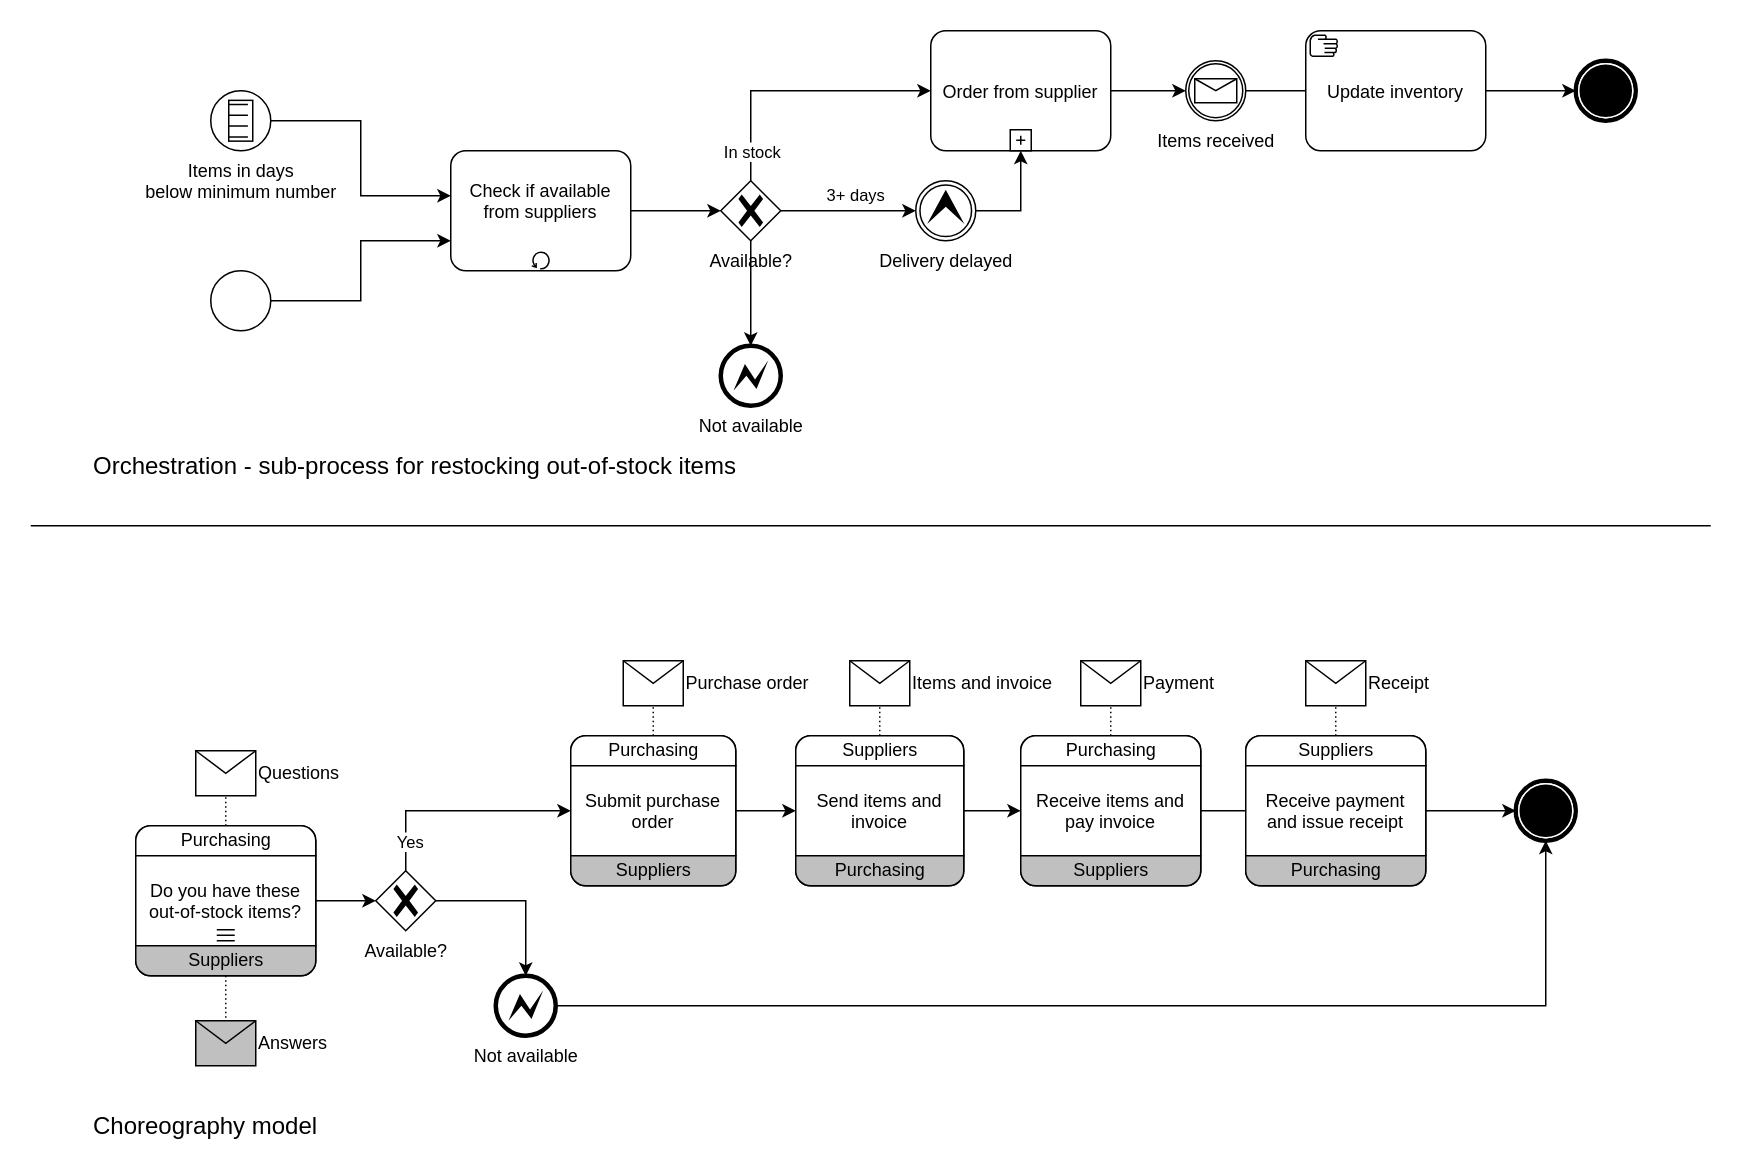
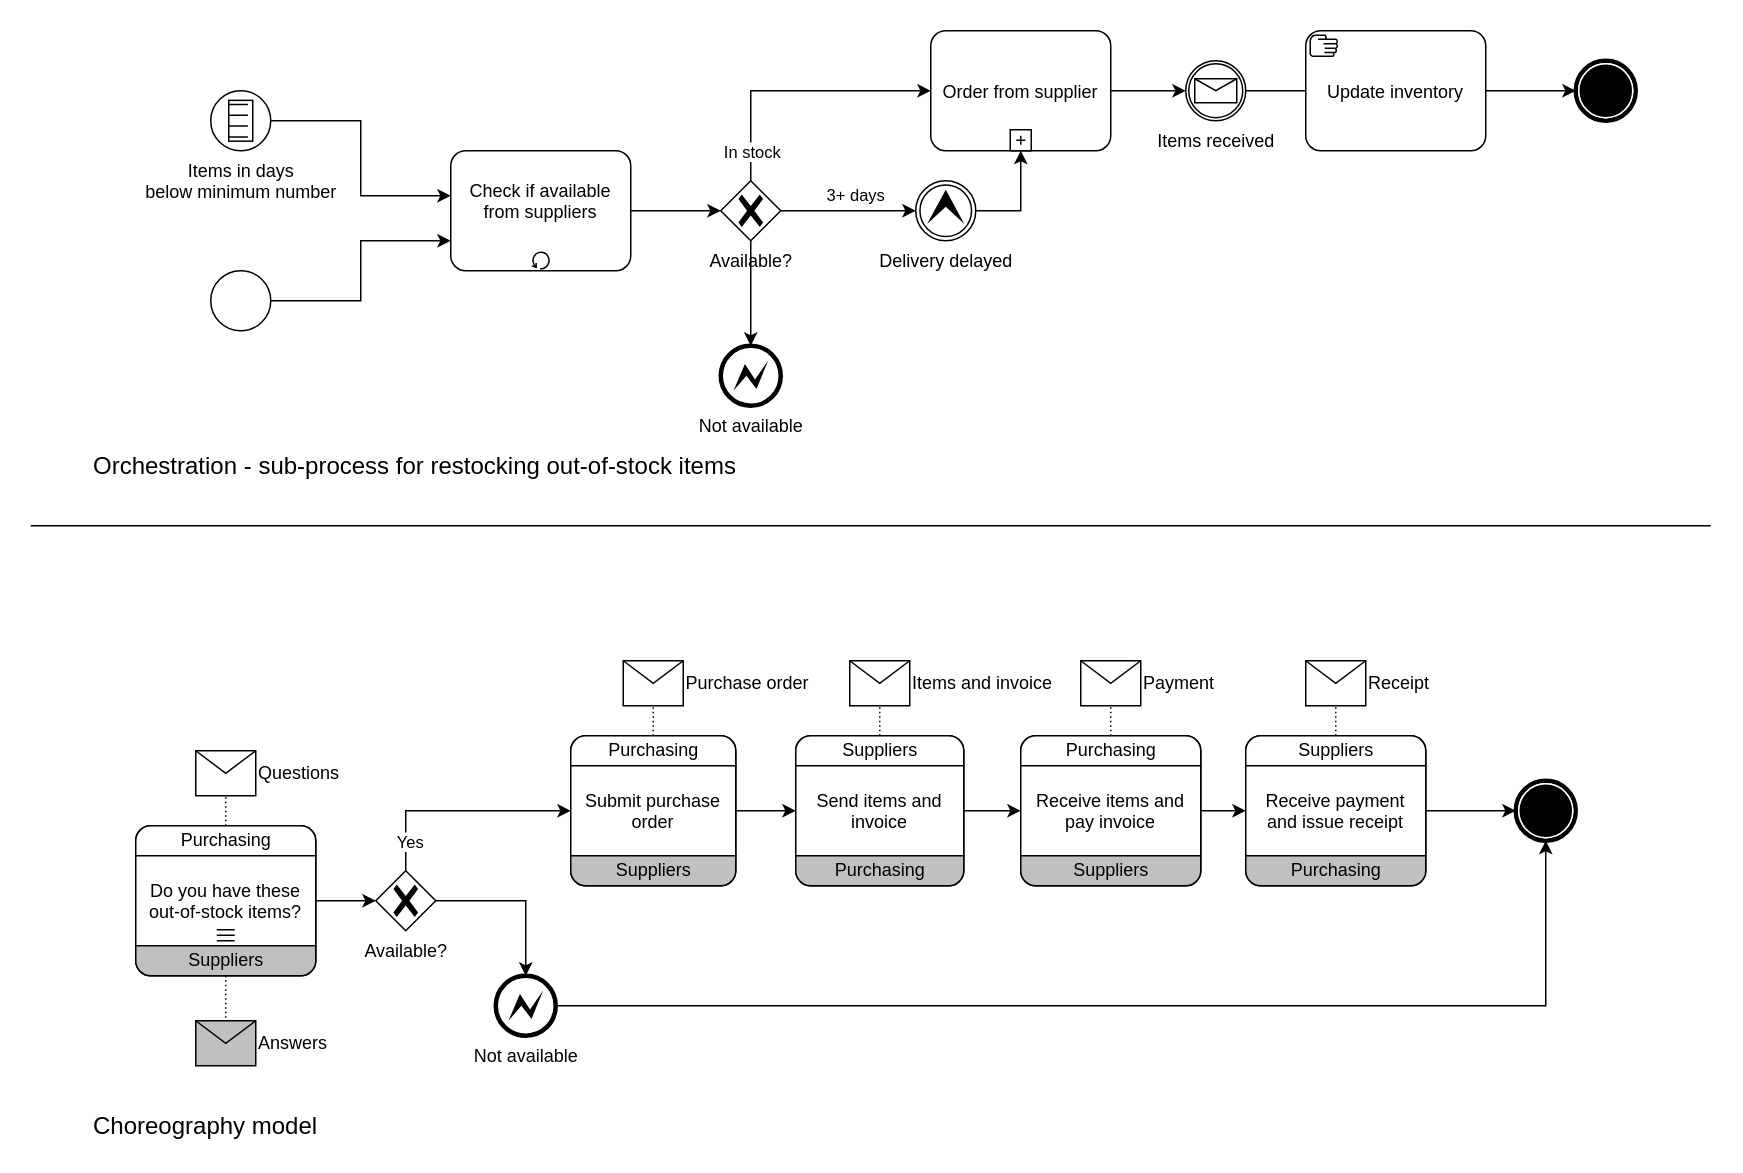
- <mxCell id="54" style="edgeStyle=orthogonalEdgeStyle;rounded=0;jumpStyle=arc;jumpSize=13;orthogonalLoop=1;jettySize=auto;html=1;startArrow=none;startFill=0;endArrow=none;endFill=1;strokeColor=#000000;strokeWidth=1;" parent="1" source="47" target="51" edge="1"><mxGeometry relative="1" as="geometry" /></mxCell>
+ <mxCell id="54" style="edgeStyle=orthogonalEdgeStyle;rounded=0;jumpStyle=arc;jumpSize=13;orthogonalLoop=1;jettySize=auto;html=1;startArrow=none;startFill=0;endArrow=classic;endFill=1;strokeColor=#000000;strokeWidth=1;" parent="1" source="47" target="51" edge="1"><mxGeometry relative="1" as="geometry" /></mxCell>
